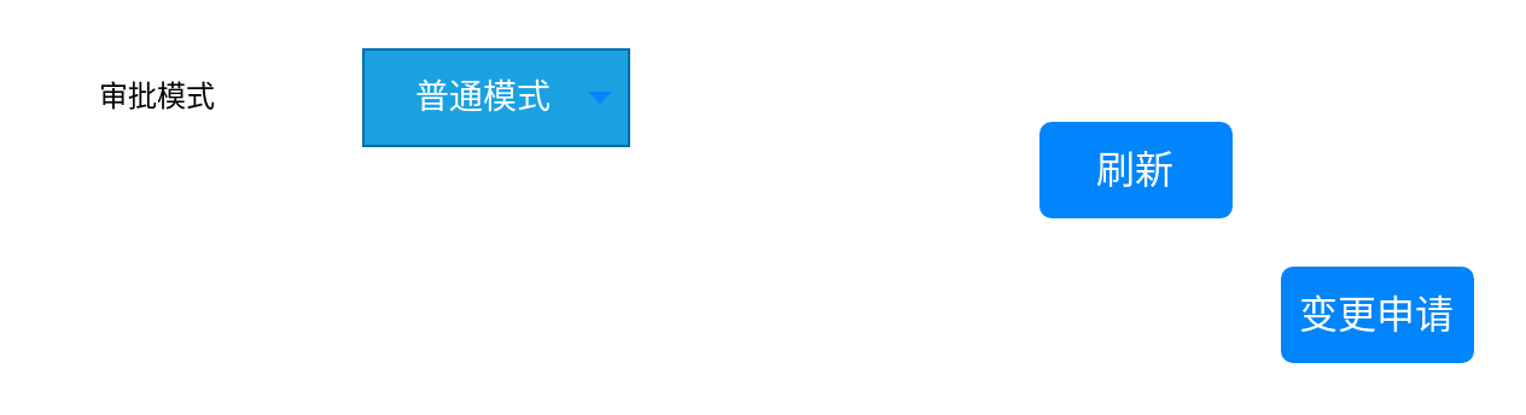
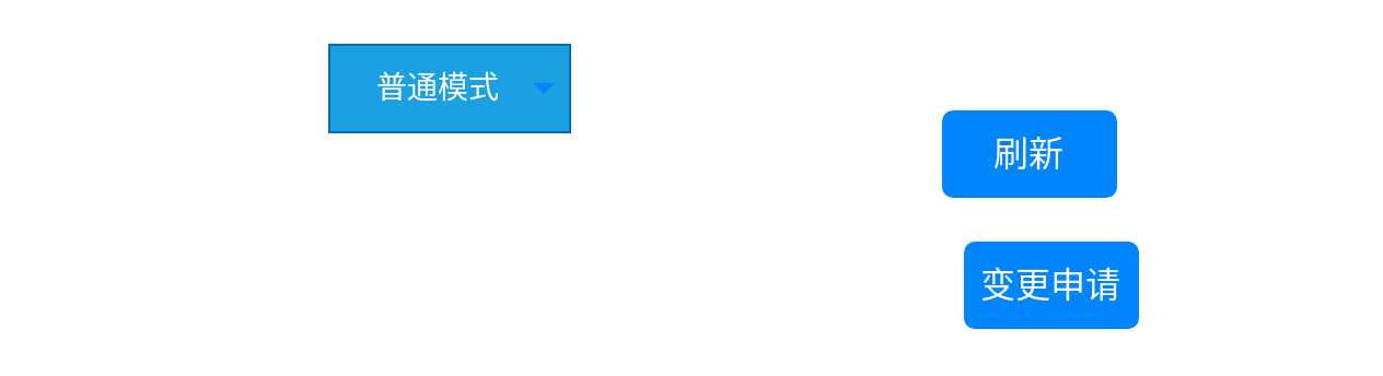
- <mxCell id="6" value="审批模式" style="text;html=1;strokeColor=none;fillColor=none;align=center;verticalAlign=middle;whiteSpace=wrap;rounded=0;" vertex="1" parent="1"><mxGeometry x="20" y="30" width="90" height="20" as="geometry" /></mxCell>
- <mxCell id="3" value="变更申请" style="html=1;shadow=0;dashed=0;shape=mxgraph.bootstrap.rrect;rSize=5;strokeColor=none;strokeWidth=1;fillColor=#0085FC;fontColor=#FFFFFF;whiteSpace=wrap;align=center;verticalAlign=middle;spacingLeft=0;fontStyle=0;fontSize=16;spacing=5;" vertex="1" parent="1"><mxGeometry x="530" y="110" width="80" height="40" as="geometry" /></mxCell>
+ <mxCell id="3" value="变更申请" style="html=1;shadow=0;dashed=0;shape=mxgraph.bootstrap.rrect;rSize=5;strokeColor=none;strokeWidth=1;fillColor=#0085FC;fontColor=#FFFFFF;whiteSpace=wrap;align=center;verticalAlign=middle;spacingLeft=0;fontStyle=0;fontSize=16;spacing=5;" vertex="1" parent="1"><mxGeometry x="440" y="110" width="80" height="40" as="geometry" /></mxCell>
